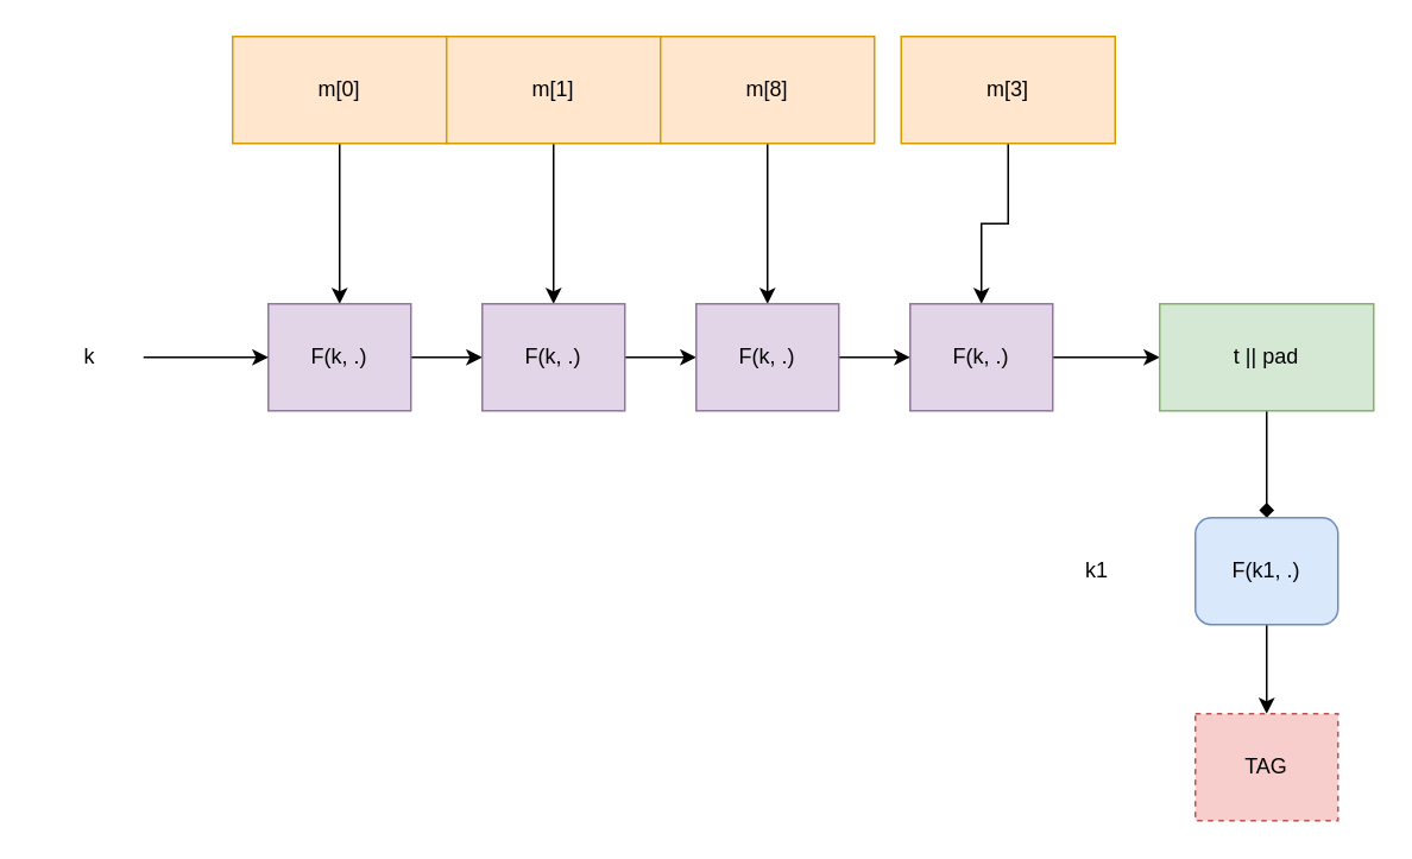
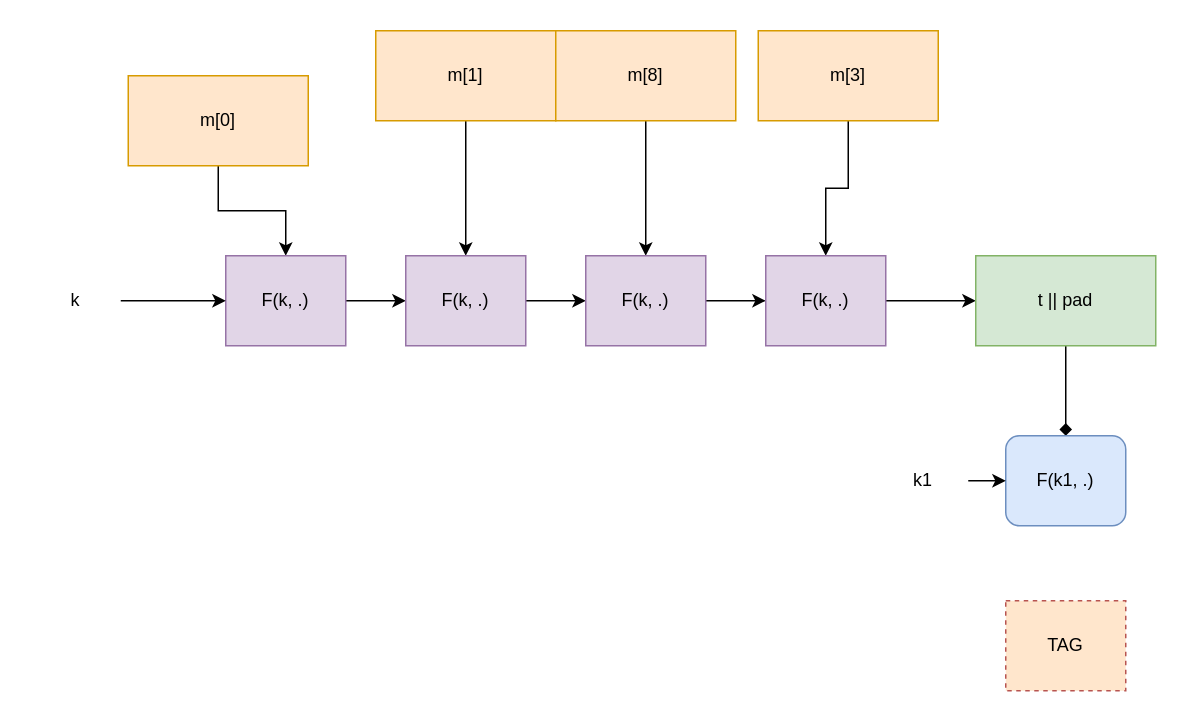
- <mxCell id="3" value="m[0]" style="rounded=0;whiteSpace=wrap;html=1;fillColor=#ffe6cc;strokeColor=#d79b00;" vertex="1" parent="1"><mxGeometry x="130" y="20" width="120" height="60" as="geometry" /></mxCell>
+ <mxCell id="3" value="m[0]" style="rounded=0;whiteSpace=wrap;html=1;fillColor=#ffe6cc;strokeColor=#d79b00;" vertex="1" parent="1"><mxGeometry x="85" y="50" width="120" height="60" as="geometry" /></mxCell>
+ <mxCell id="24" value="" style="edgeStyle=orthogonalEdgeStyle;rounded=0;orthogonalLoop=1;jettySize=auto;html=1;" edge="1" parent="1" source="25" target="23"><mxGeometry relative="1" as="geometry" /></mxCell>
- <mxCell id="22" value="" style="edgeStyle=orthogonalEdgeStyle;rounded=0;orthogonalLoop=1;jettySize=auto;html=1;" edge="1" parent="1" source="23" target="26"><mxGeometry relative="1" as="geometry" /></mxCell>
- <mxCell id="26" value="TAG" style="rounded=0;whiteSpace=wrap;html=1;dashed=1;fillColor=#f8cecc;strokeColor=#b85450;" vertex="1" parent="1"><mxGeometry x="670" y="400" width="80" height="60" as="geometry" /></mxCell>
+ <mxCell id="26" value="TAG" style="rounded=0;whiteSpace=wrap;html=1;dashed=1;fillColor=#ffe6cc;strokeColor=#b85450;" vertex="1" parent="1"><mxGeometry x="670" y="400" width="80" height="60" as="geometry" /></mxCell>
